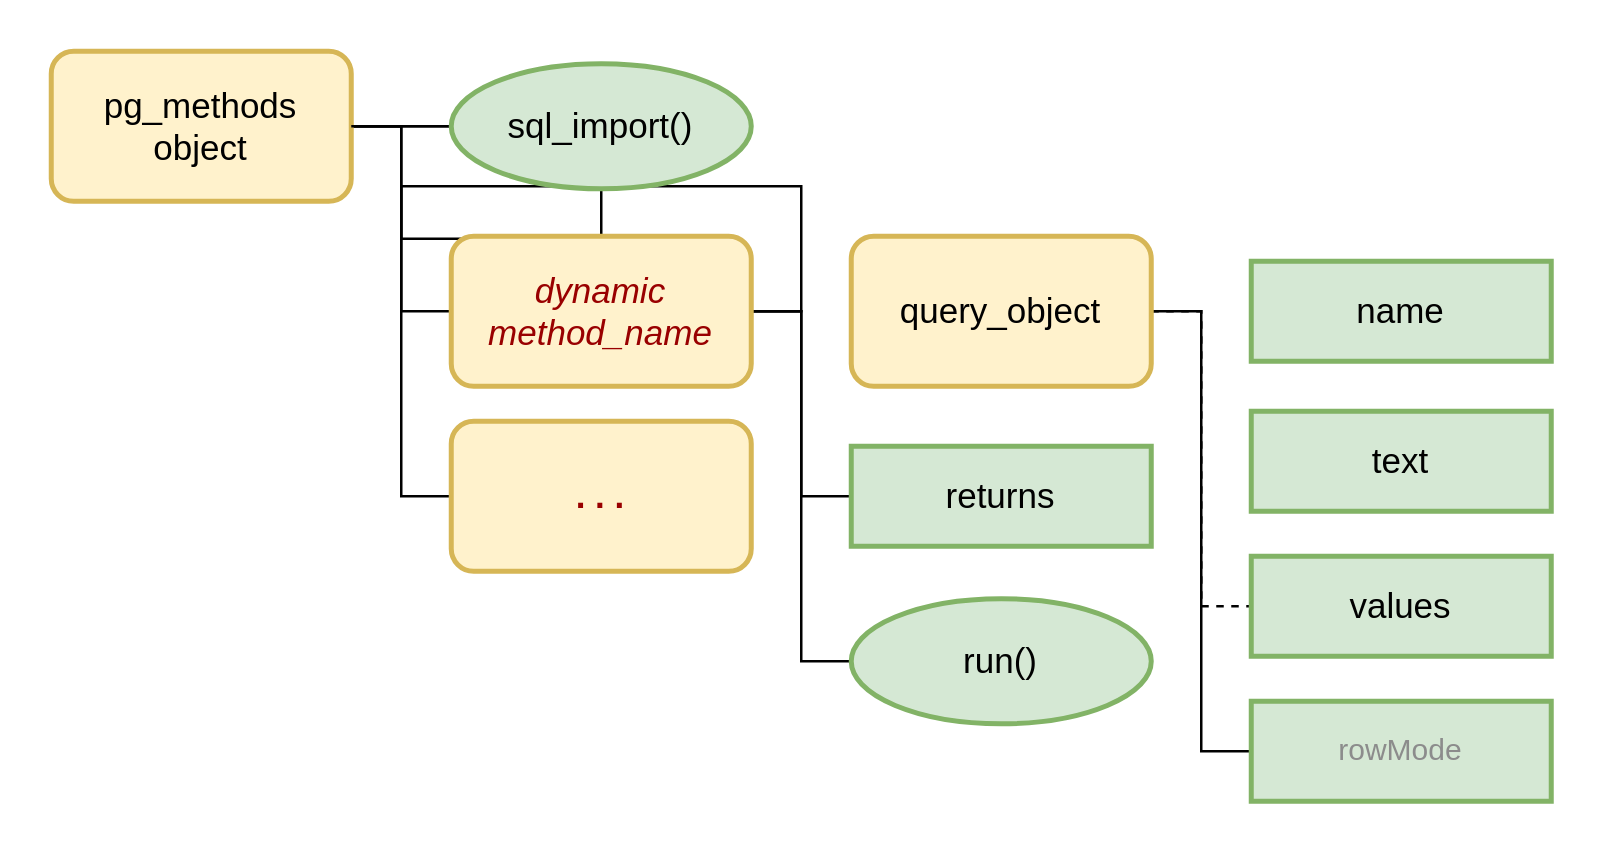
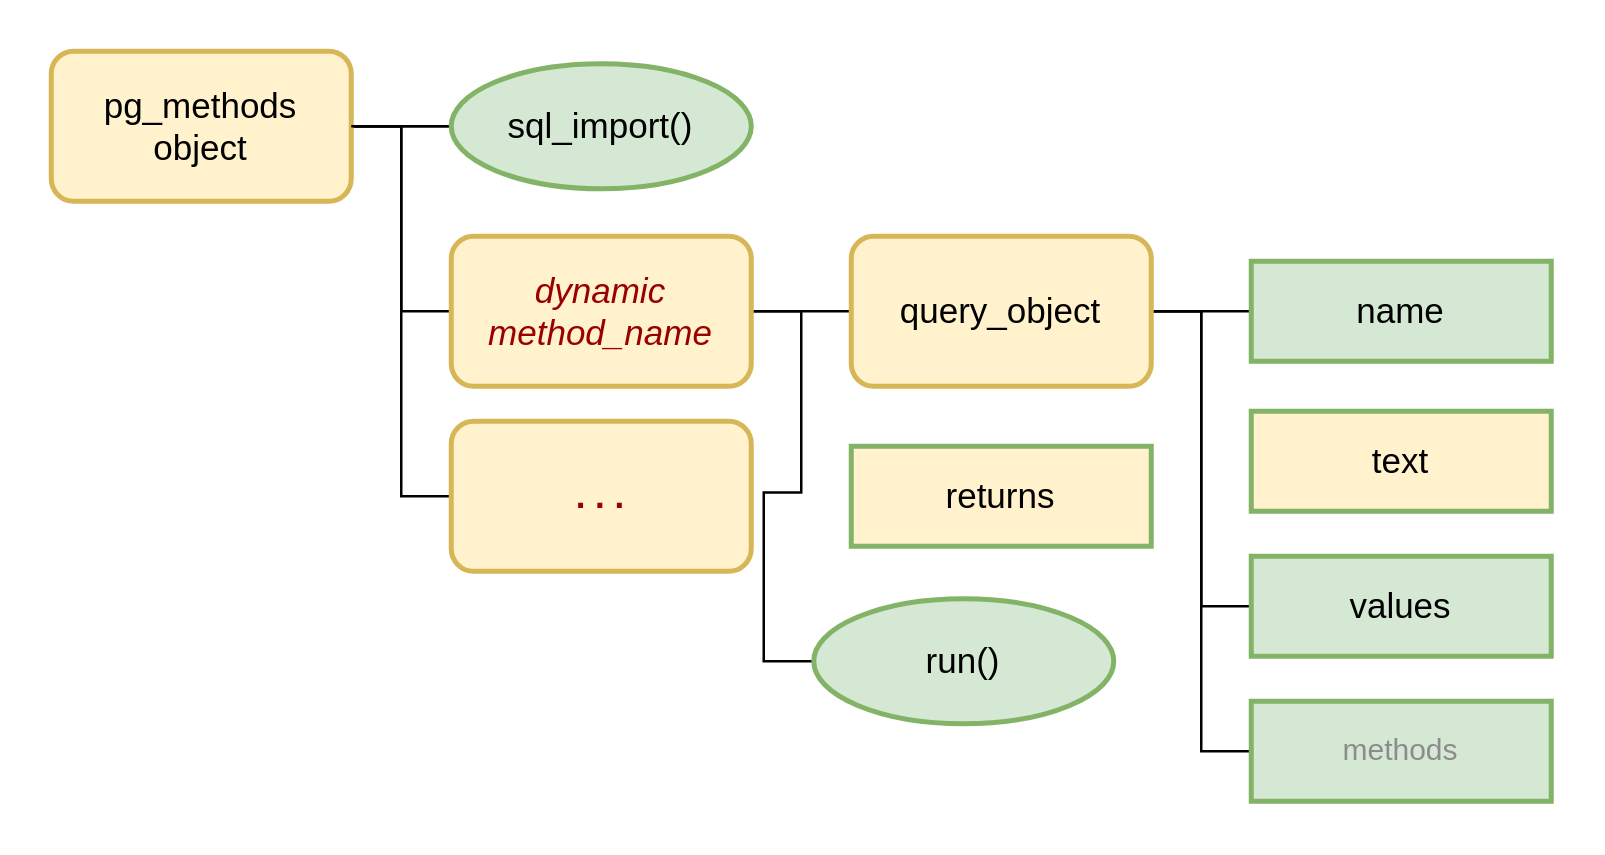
- <mxCell id="8" style="edgeStyle=orthogonalEdgeStyle;rounded=0;orthogonalLoop=1;jettySize=auto;html=1;exitX=1;exitY=0.5;exitDx=0;exitDy=0;endArrow=none;endFill=0;" parent="1" source="9" target="21" edge="1"><mxGeometry relative="1" as="geometry" /></mxCell>
+ <mxCell id="8" style="edgeStyle=orthogonalEdgeStyle;rounded=0;orthogonalLoop=1;jettySize=auto;html=1;exitX=1;exitY=0.5;exitDx=0;exitDy=0;entryX=0;entryY=0.5;entryDx=0;entryDy=0;endArrow=none;endFill=0;" parent="1" source="9" target="13" edge="1"><mxGeometry relative="1" as="geometry" /></mxCell>
+ <mxCell id="11" style="edgeStyle=orthogonalEdgeStyle;rounded=0;orthogonalLoop=1;jettySize=auto;html=1;exitX=1;exitY=0.5;exitDx=0;exitDy=0;entryX=0;entryY=0.5;entryDx=0;entryDy=0;endArrow=none;endFill=0;" parent="1" source="13" target="15" edge="1"><mxGeometry relative="1" as="geometry" /></mxCell>
- <mxCell id="16" value="&lt;font style=&quot;font-size: 14px;&quot;&gt;text&lt;/font&gt;" style="rounded=0;whiteSpace=wrap;html=1;fillColor=#d5e8d4;strokeColor=#82b366;strokeWidth=2;" parent="1" vertex="1"><mxGeometry x="500" y="164" width="120" height="40" as="geometry" /></mxCell>
+ <mxCell id="16" value="&lt;font style=&quot;font-size: 14px;&quot;&gt;text&lt;/font&gt;" style="rounded=0;whiteSpace=wrap;html=1;fillColor=#fff2cc;strokeColor=#82b366;strokeWidth=2;" parent="1" vertex="1"><mxGeometry x="500" y="164" width="120" height="40" as="geometry" /></mxCell>
- <mxCell id="6" style="edgeStyle=orthogonalEdgeStyle;rounded=0;orthogonalLoop=1;jettySize=auto;html=1;exitX=1;exitY=0.5;exitDx=0;exitDy=0;entryX=0;entryY=0.5;entryDx=0;entryDy=0;endArrow=none;endFill=0;" parent="1" source="9" target="17" edge="1"><mxGeometry relative="1" as="geometry" /></mxCell>
- <mxCell id="17" value="&lt;font style=&quot;font-size: 14px;&quot;&gt;returns&lt;/font&gt;" style="rounded=0;whiteSpace=wrap;html=1;fillColor=#d5e8d4;strokeColor=#82b366;strokeWidth=2;" parent="1" vertex="1"><mxGeometry x="340" y="178" width="120" height="40" as="geometry" /></mxCell>
+ <mxCell id="17" value="&lt;font style=&quot;font-size: 14px;&quot;&gt;returns&lt;/font&gt;" style="rounded=0;whiteSpace=wrap;html=1;fillColor=#fff2cc;strokeColor=#82b366;strokeWidth=2;" parent="1" vertex="1"><mxGeometry x="340" y="178" width="120" height="40" as="geometry" /></mxCell>
- <mxCell id="10" style="edgeStyle=orthogonalEdgeStyle;rounded=0;orthogonalLoop=1;jettySize=auto;html=1;exitX=1;exitY=0.5;exitDx=0;exitDy=0;entryX=0;entryY=0.5;entryDx=0;entryDy=0;endArrow=none;endFill=0;dashed=1;" parent="1" source="13" target="18" edge="1"><mxGeometry relative="1" as="geometry" /></mxCell>
+ <mxCell id="10" style="edgeStyle=orthogonalEdgeStyle;rounded=0;orthogonalLoop=1;jettySize=auto;html=1;exitX=1;exitY=0.5;exitDx=0;exitDy=0;entryX=0;entryY=0.5;entryDx=0;entryDy=0;endArrow=none;endFill=0;" parent="1" source="13" target="18" edge="1"><mxGeometry relative="1" as="geometry" /></mxCell>
- <mxCell id="14" value="&lt;font style=&quot;font-size: 14px;&quot;&gt;run()&lt;/font&gt;" style="ellipse;whiteSpace=wrap;html=1;fillColor=#d5e8d4;strokeColor=#82b366;strokeWidth=2;" parent="1" vertex="1"><mxGeometry x="340" y="239" width="120" height="50" as="geometry" /></mxCell>
+ <mxCell id="14" value="&lt;font style=&quot;font-size: 14px;&quot;&gt;run()&lt;/font&gt;" style="ellipse;whiteSpace=wrap;html=1;fillColor=#d5e8d4;strokeColor=#82b366;strokeWidth=2;" parent="1" vertex="1"><mxGeometry x="325" y="239" width="120" height="50" as="geometry" /></mxCell>
- <mxCell id="22" value="&lt;font color=&quot;#8c8c8c&quot;&gt;rowMode&lt;/font&gt;" style="rounded=0;whiteSpace=wrap;html=1;fillColor=#d5e8d4;strokeColor=#82b366;strokeWidth=2;fontColor=#9a9a9a;" parent="1" vertex="1"><mxGeometry x="500" y="280" width="120" height="40" as="geometry" /></mxCell>
+ <mxCell id="22" value="&lt;font color=&quot;#8c8c8c&quot;&gt;methods&lt;/font&gt;" style="rounded=0;whiteSpace=wrap;html=1;fillColor=#d5e8d4;strokeColor=#82b366;strokeWidth=2;fontColor=#9a9a9a;" parent="1" vertex="1"><mxGeometry x="500" y="280" width="120" height="40" as="geometry" /></mxCell>
